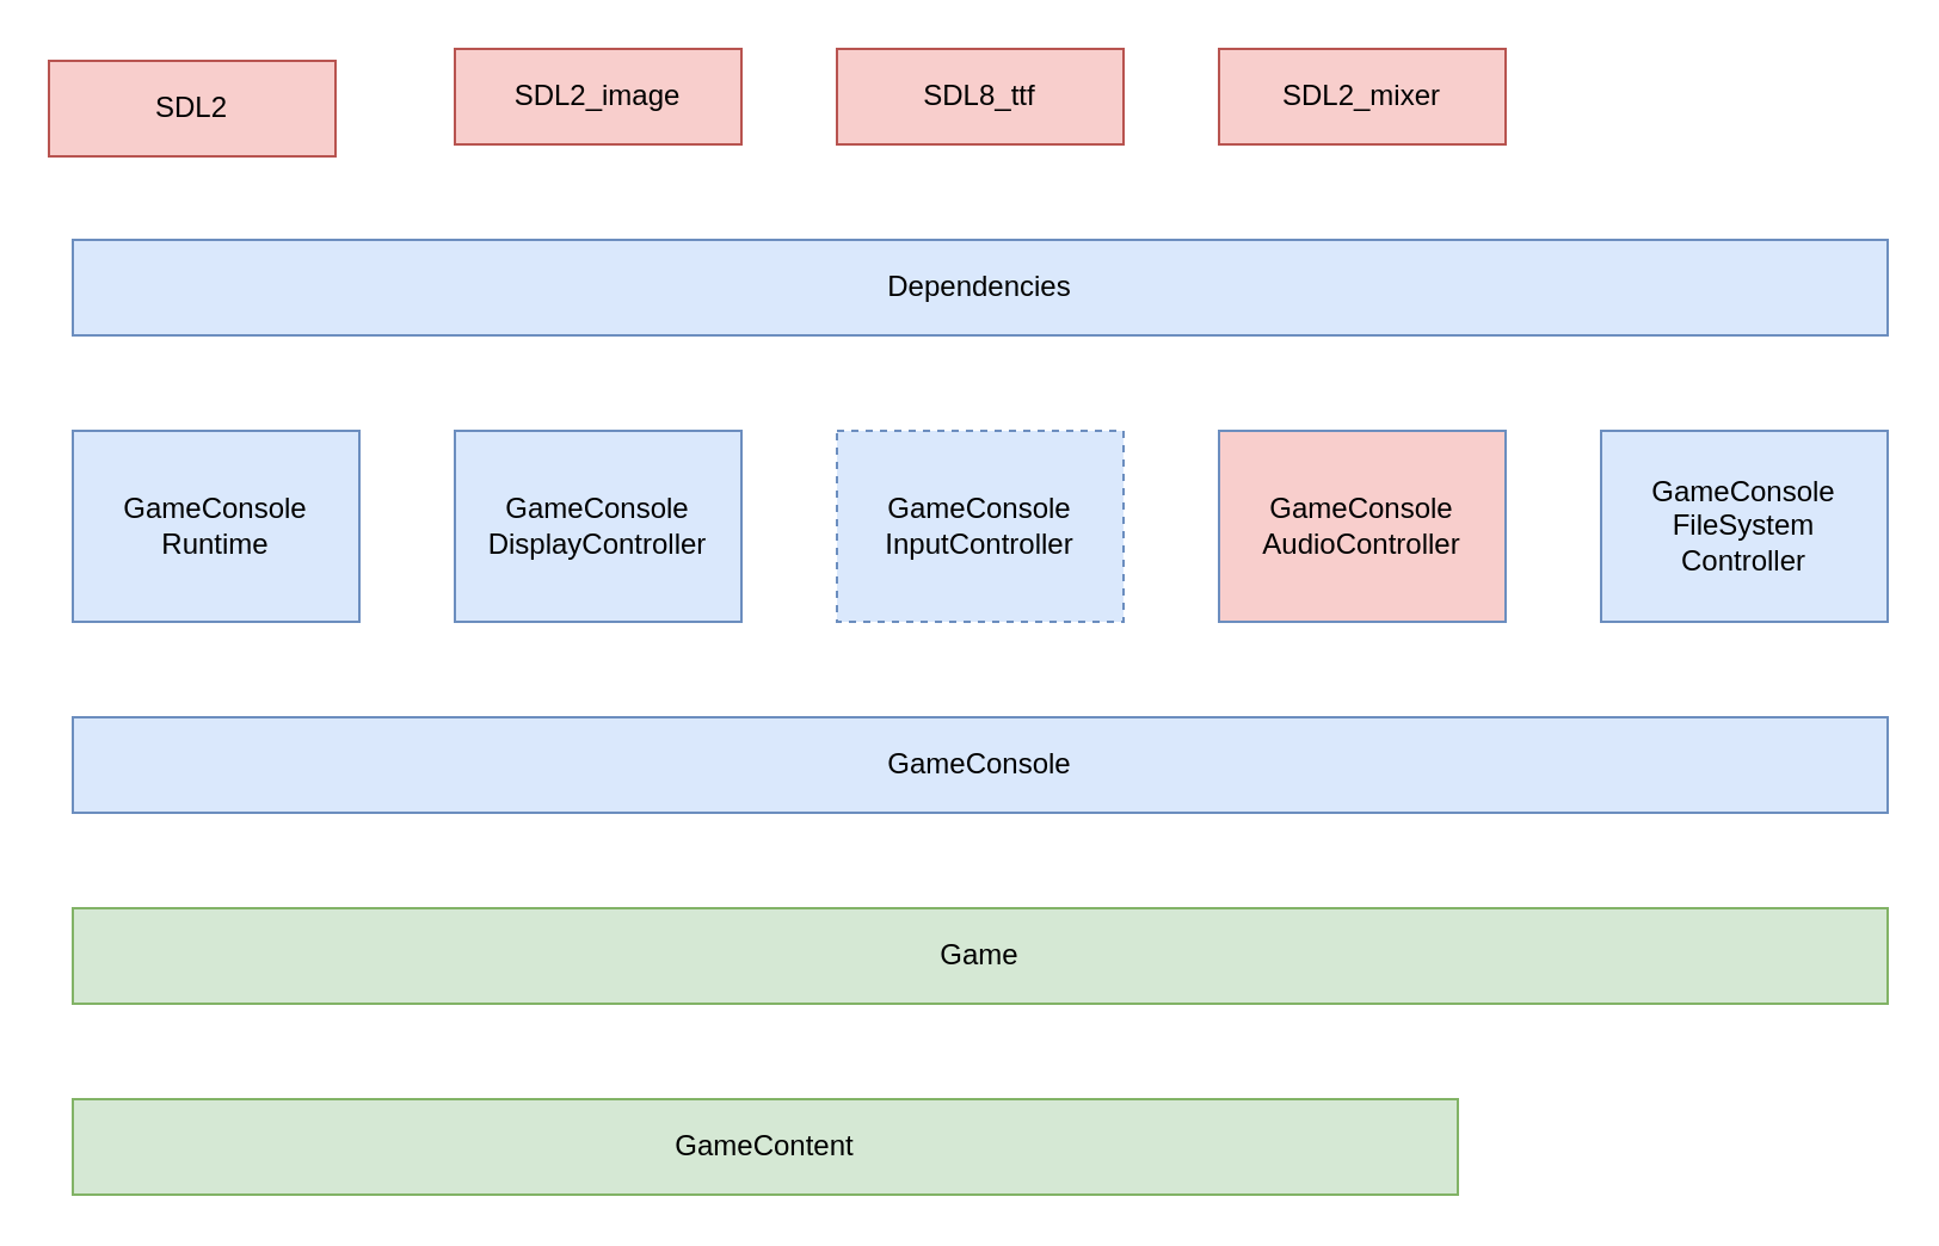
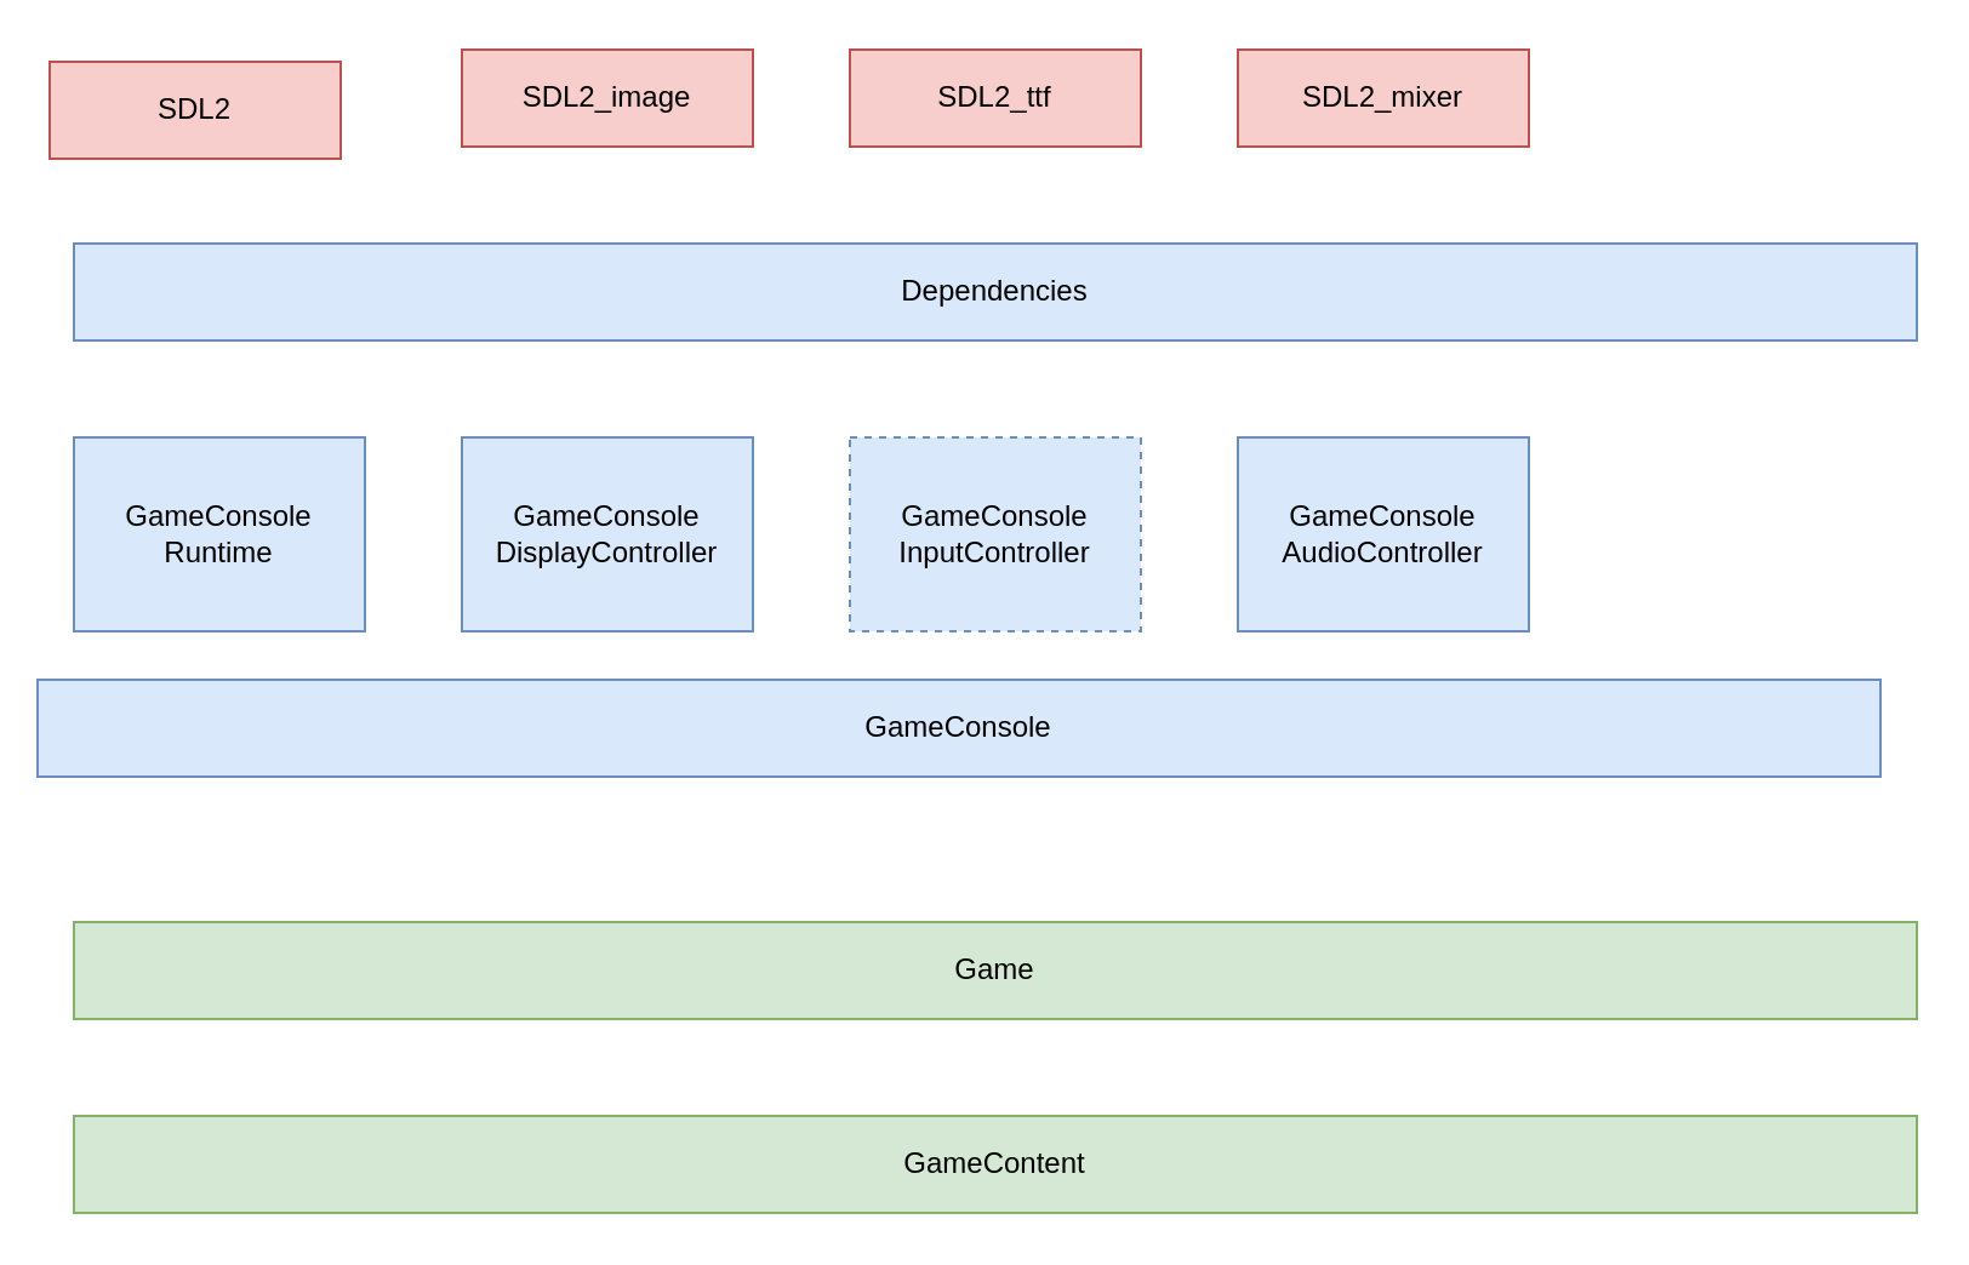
- <mxCell id="13" value="SDL8_ttf" style="rounded=0;whiteSpace=wrap;html=1;fillColor=#f8cecc;strokeColor=#b85450;" vertex="1" parent="1"><mxGeometry x="350" width="120" height="40" as="geometry" y="20" /></mxCell>
+ <mxCell id="13" value="SDL2_ttf" style="rounded=0;whiteSpace=wrap;html=1;fillColor=#f8cecc;strokeColor=#b85450;" vertex="1" parent="1"><mxGeometry x="350" width="120" height="40" as="geometry" y="20" /></mxCell>
- <mxCell id="6" value="GameConsole&lt;br&gt;AudioController" style="rounded=0;whiteSpace=wrap;html=1;fillColor=#f8cecc;strokeColor=#6c8ebf;" vertex="1" parent="1"><mxGeometry x="510" y="180" width="120" height="80" as="geometry" /></mxCell>
+ <mxCell id="6" value="GameConsole&lt;br&gt;AudioController" style="rounded=0;whiteSpace=wrap;html=1;fillColor=#dae8fc;strokeColor=#6c8ebf;" vertex="1" parent="1"><mxGeometry x="510" y="180" width="120" height="80" as="geometry" /></mxCell>
- <mxCell id="10" value="GameConsole&lt;br&gt;FileSystem&lt;br&gt;Controller" style="rounded=0;whiteSpace=wrap;html=1;fillColor=#dae8fc;strokeColor=#6c8ebf;" vertex="1" parent="1"><mxGeometry x="670" y="180" width="120" height="80" as="geometry" /></mxCell>
- <mxCell id="2" value="GameConsole" style="rounded=0;whiteSpace=wrap;html=1;fillColor=#dae8fc;strokeColor=#6c8ebf;" vertex="1" parent="1"><mxGeometry y="300" width="760" height="40" as="geometry" x="30" /></mxCell>
+ <mxCell id="2" value="GameConsole" style="rounded=0;whiteSpace=wrap;html=1;fillColor=#dae8fc;strokeColor=#6c8ebf;" vertex="1" parent="1"><mxGeometry x="15" y="280" width="760" height="40" as="geometry" /></mxCell>
- <mxCell id="7" value="GameContent" style="rounded=0;whiteSpace=wrap;html=1;fillColor=#d5e8d4;strokeColor=#82b366;" vertex="1" parent="1"><mxGeometry x="30" y="460" width="580" height="40" as="geometry" /></mxCell>
+ <mxCell id="7" value="GameContent" style="rounded=0;whiteSpace=wrap;html=1;fillColor=#d5e8d4;strokeColor=#82b366;" vertex="1" parent="1"><mxGeometry y="460" width="760" height="40" as="geometry" x="30" /></mxCell>
